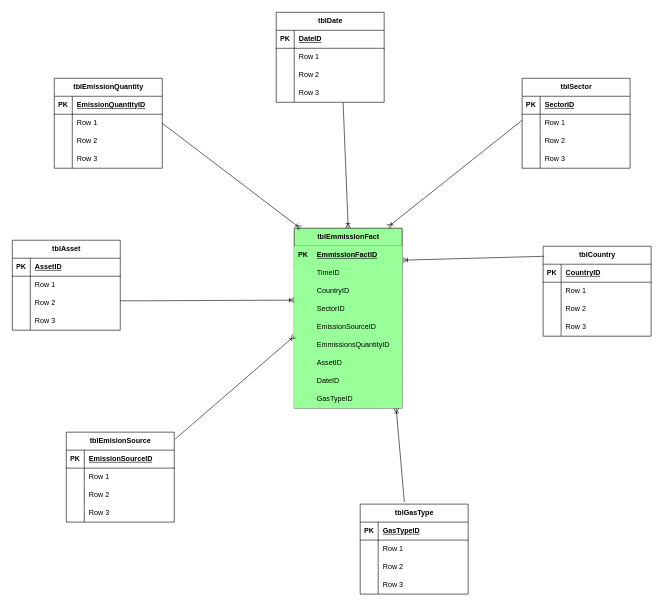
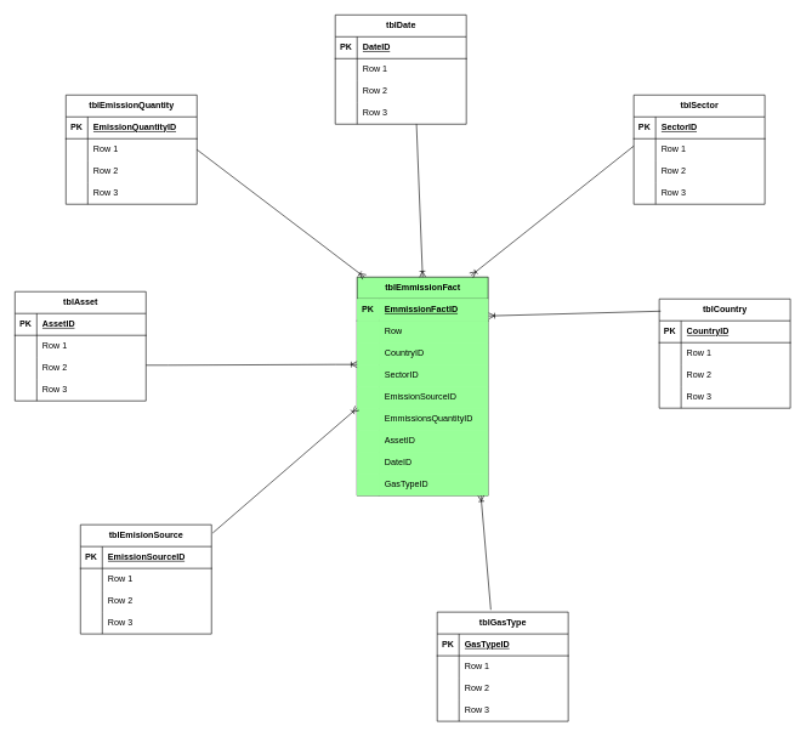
- <mxCell id="8" value="TimeID" style="shape=partialRectangle;connectable=0;fillColor=#99FF99;top=0;left=0;bottom=0;right=0;align=left;spacingLeft=6;overflow=hidden;whiteSpace=wrap;html=1;" vertex="1" parent="6"><mxGeometry x="30" width="150" height="30" as="geometry"><mxRectangle width="150" height="30" as="alternateBounds" /></mxGeometry></mxCell>
+ <mxCell id="8" value="Row" style="shape=partialRectangle;connectable=0;fillColor=#99FF99;top=0;left=0;bottom=0;right=0;align=left;spacingLeft=6;overflow=hidden;whiteSpace=wrap;html=1;" vertex="1" parent="6"><mxGeometry x="30" width="150" height="30" as="geometry"><mxRectangle width="150" height="30" as="alternateBounds" /></mxGeometry></mxCell>
